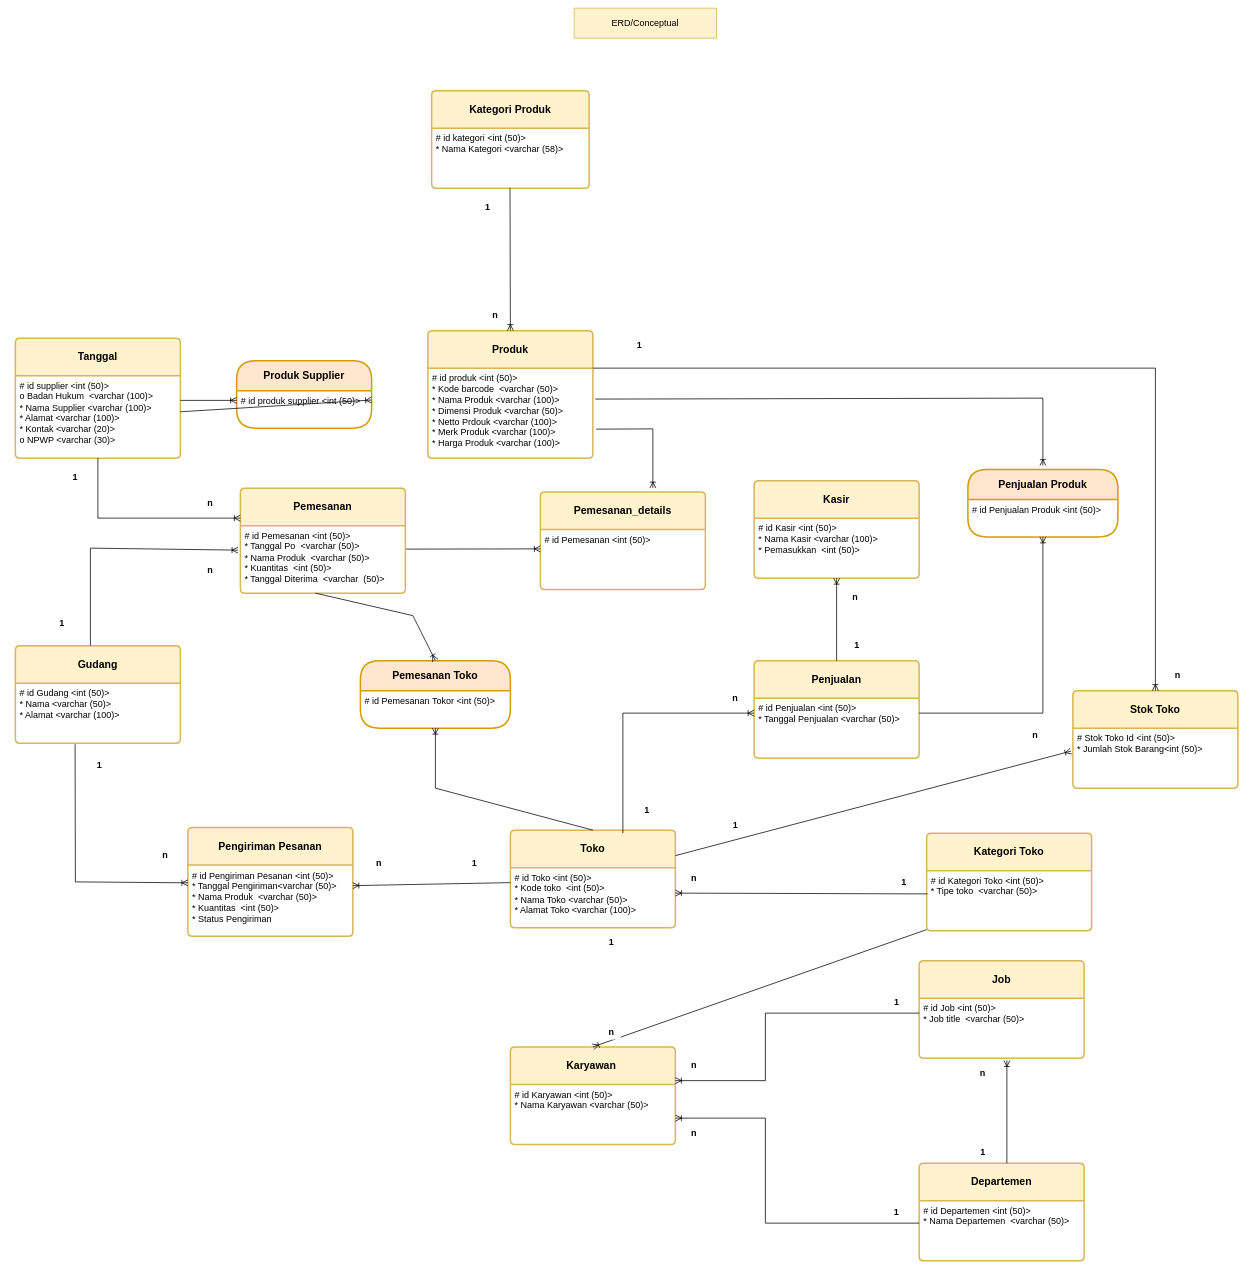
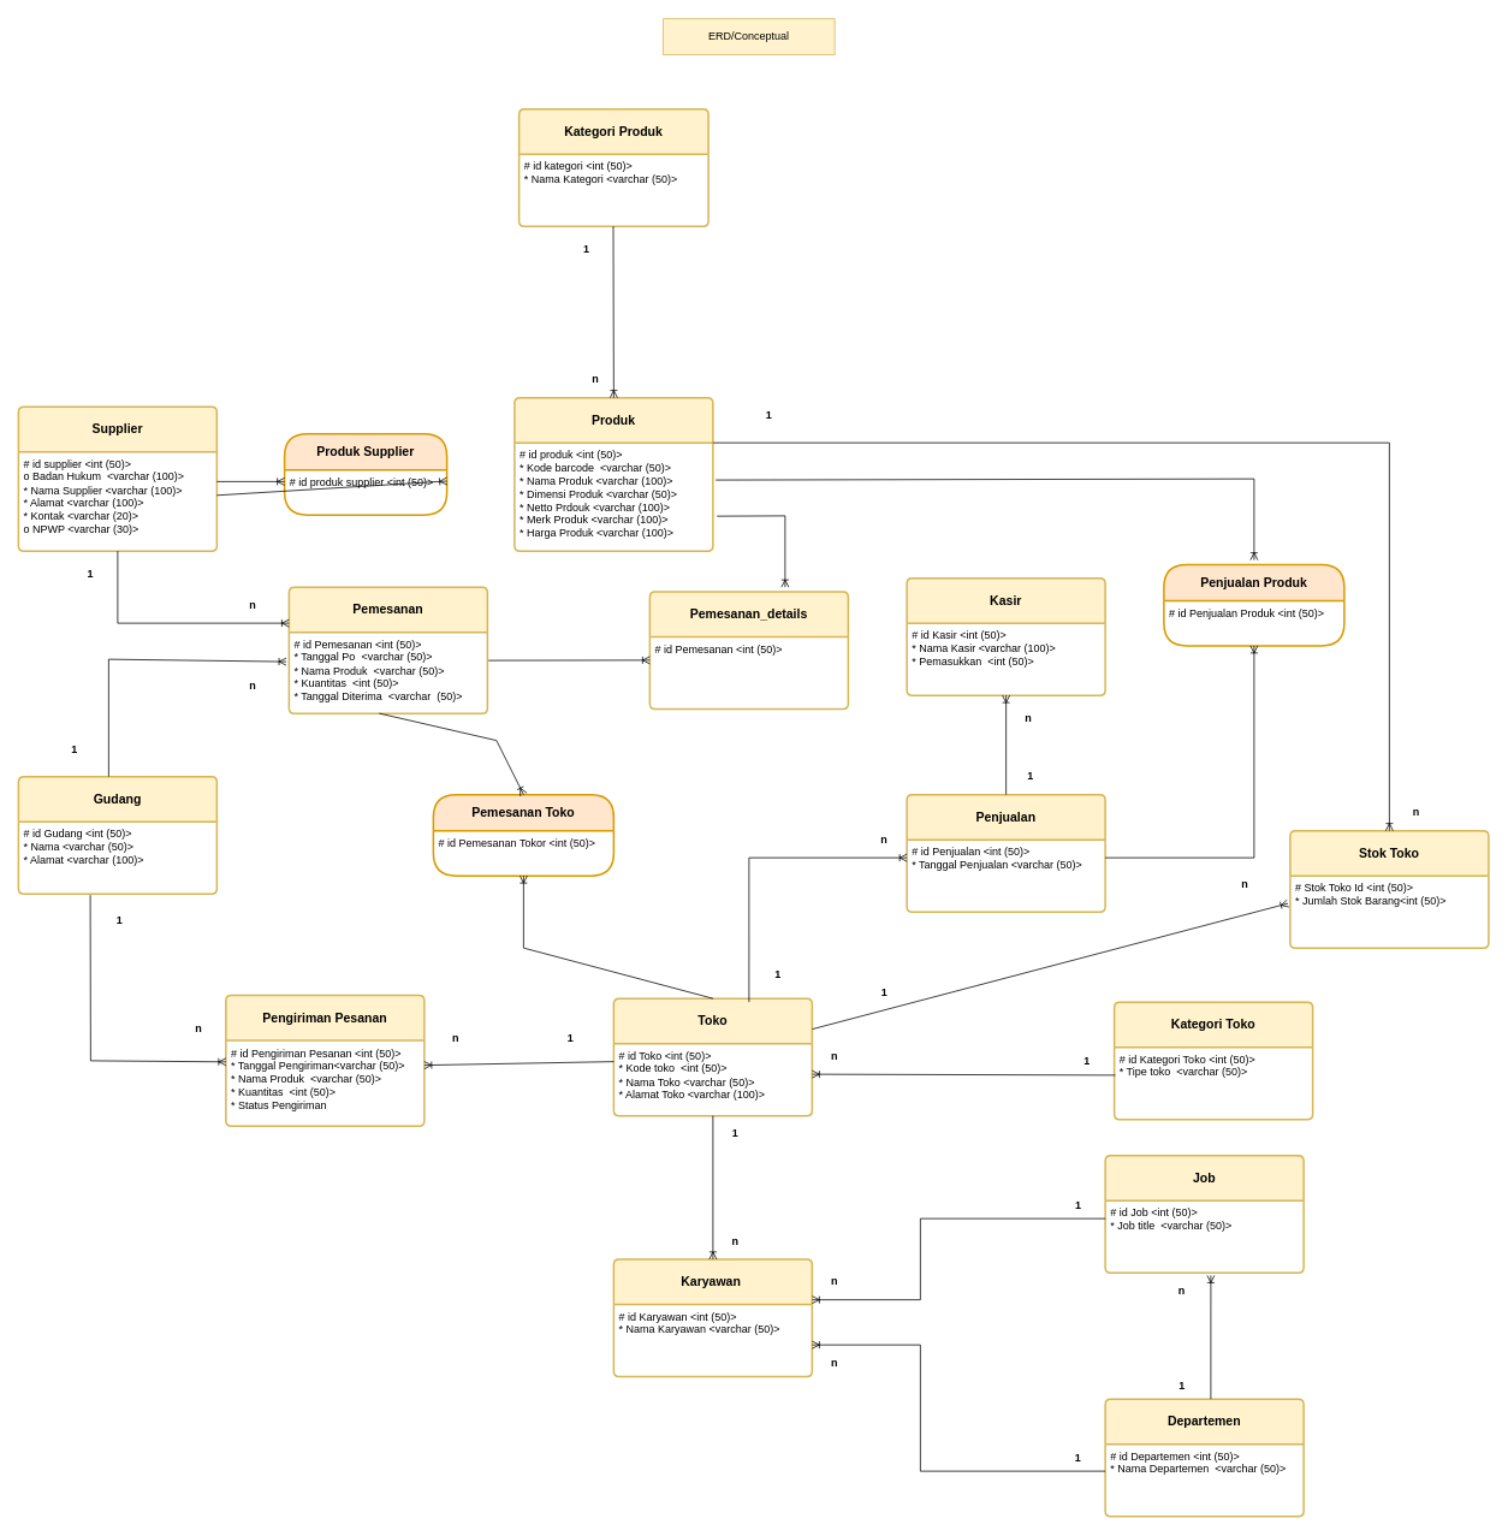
- <mxCell id="7" value="ERD/Conceptual" style="whiteSpace=wrap;html=1;align=center;fillColor=#fff2cc;strokeColor=#d6b656;" parent="1" vertex="1"><mxGeometry x="765" y="10" width="190" height="40" as="geometry" /></mxCell>
+ <mxCell id="7" value="ERD/Conceptual" style="whiteSpace=wrap;html=1;align=center;fillColor=#fff2cc;strokeColor=#d6b656;" parent="1" vertex="1"><mxGeometry x="735" y="20" width="190" height="40" as="geometry" /></mxCell>
- <mxCell id="5" value="# id kategori &amp;lt;int (50)&amp;gt;&lt;br&gt;* Nama Kategori &amp;lt;varchar (58)&amp;gt;&lt;br&gt;" style="align=left;strokeColor=none;fillColor=none;spacingLeft=4;fontSize=12;verticalAlign=top;resizable=0;rotatable=0;part=1;html=1;" parent="4" vertex="1"><mxGeometry y="50" width="210" height="80" as="geometry" /></mxCell>
+ <mxCell id="5" value="# id kategori &amp;lt;int (50)&amp;gt;&lt;br&gt;* Nama Kategori &amp;lt;varchar (50)&amp;gt;&lt;br&gt;" style="align=left;strokeColor=none;fillColor=none;spacingLeft=4;fontSize=12;verticalAlign=top;resizable=0;rotatable=0;part=1;html=1;" parent="4" vertex="1"><mxGeometry y="50" width="210" height="80" as="geometry" /></mxCell>
- <mxCell id="8" value="&lt;b&gt;Tanggal&lt;/b&gt;" style="swimlane;childLayout=stackLayout;horizontal=1;startSize=50;horizontalStack=0;rounded=1;fontSize=14;fontStyle=0;strokeWidth=2;resizeParent=0;resizeLast=1;shadow=0;dashed=0;align=center;arcSize=4;whiteSpace=wrap;html=1;fillColor=#fff2cc;strokeColor=#d6b656;" parent="1" vertex="1"><mxGeometry x="20" y="450" width="220" height="160" as="geometry" /></mxCell>
+ <mxCell id="8" value="&lt;b&gt;Supplier&lt;/b&gt;" style="swimlane;childLayout=stackLayout;horizontal=1;startSize=50;horizontalStack=0;rounded=1;fontSize=14;fontStyle=0;strokeWidth=2;resizeParent=0;resizeLast=1;shadow=0;dashed=0;align=center;arcSize=4;whiteSpace=wrap;html=1;fillColor=#fff2cc;strokeColor=#d6b656;" parent="1" vertex="1"><mxGeometry x="20" y="450" width="220" height="160" as="geometry" /></mxCell>
- <mxCell id="64" value="" style="endArrow=none;html=1;rounded=0;startArrow=ERoneToMany;startFill=0;exitX=0.5;exitY=0;exitDx=0;exitDy=0;" parent="1" source="51" target="46" edge="1"><mxGeometry width="50" height="50" relative="1" as="geometry"><mxPoint x="790" y="1390" as="sourcePoint" /><mxPoint x="830" y="1340" as="targetPoint" /></mxGeometry></mxCell>
+ <mxCell id="64" value="" style="endArrow=none;html=1;rounded=0;entryX=0.5;entryY=1;entryDx=0;entryDy=0;startArrow=ERoneToMany;startFill=0;exitX=0.5;exitY=0;exitDx=0;exitDy=0;" parent="1" source="51" target="44" edge="1"><mxGeometry width="50" height="50" relative="1" as="geometry"><mxPoint x="790" y="1390" as="sourcePoint" /><mxPoint x="830" y="1340" as="targetPoint" /></mxGeometry></mxCell>
